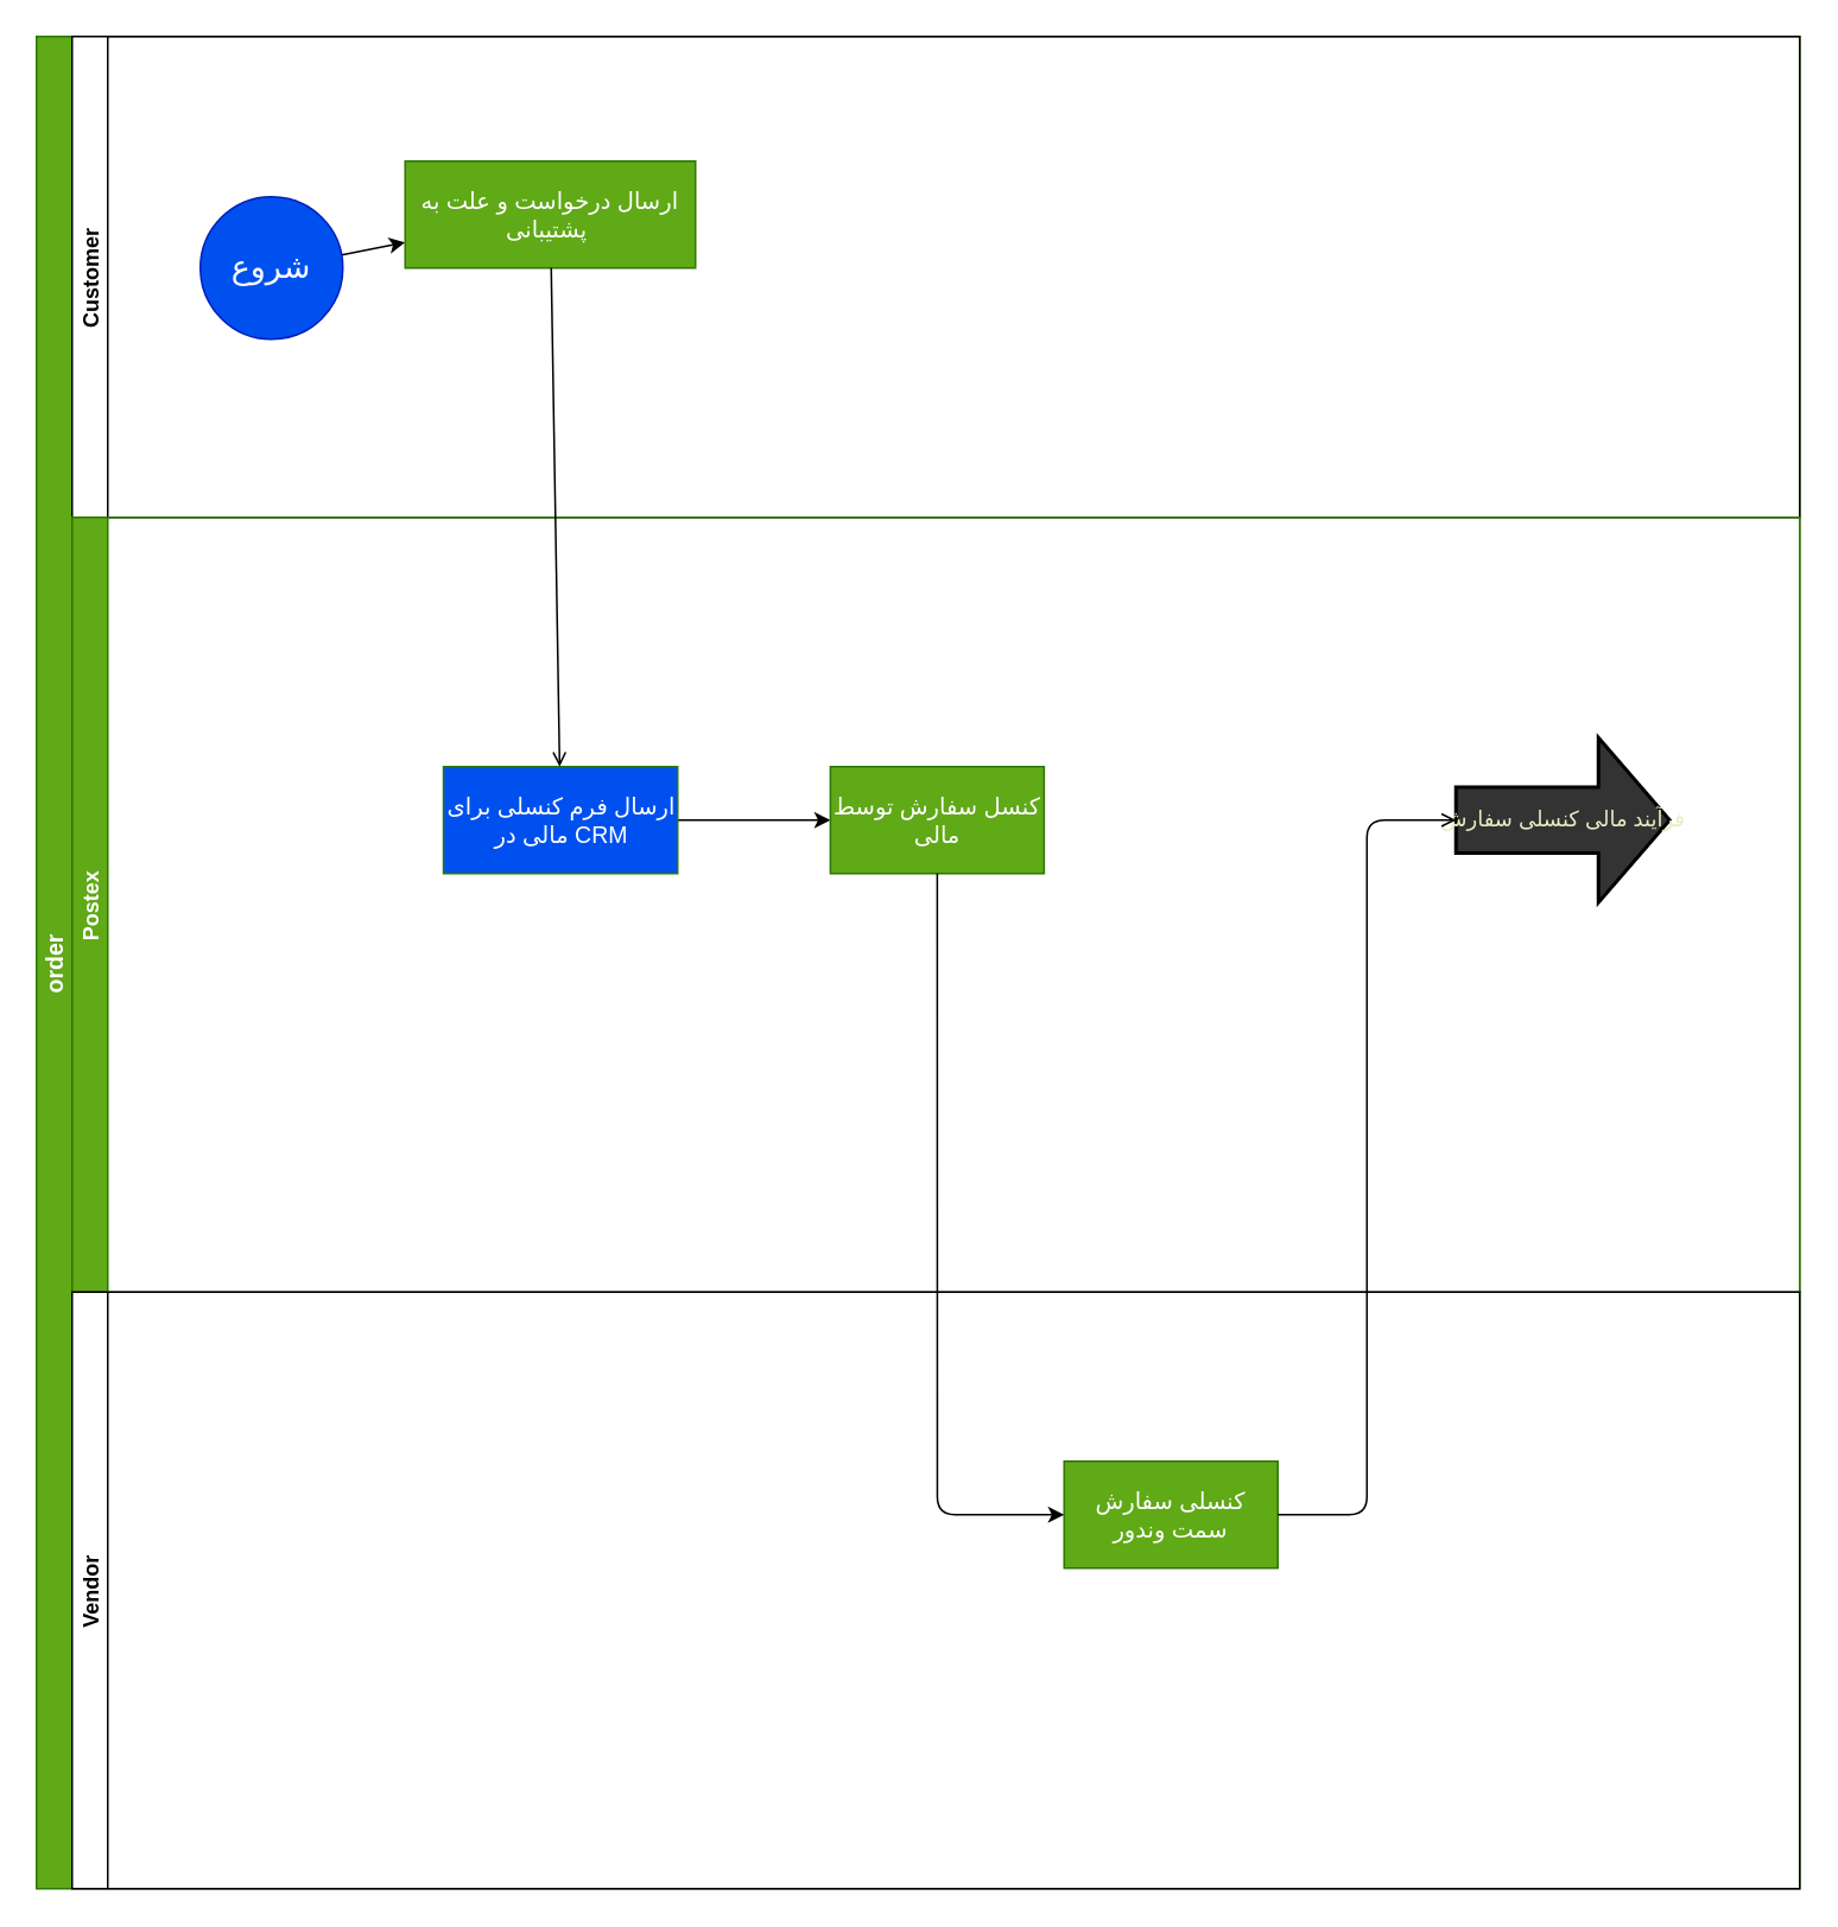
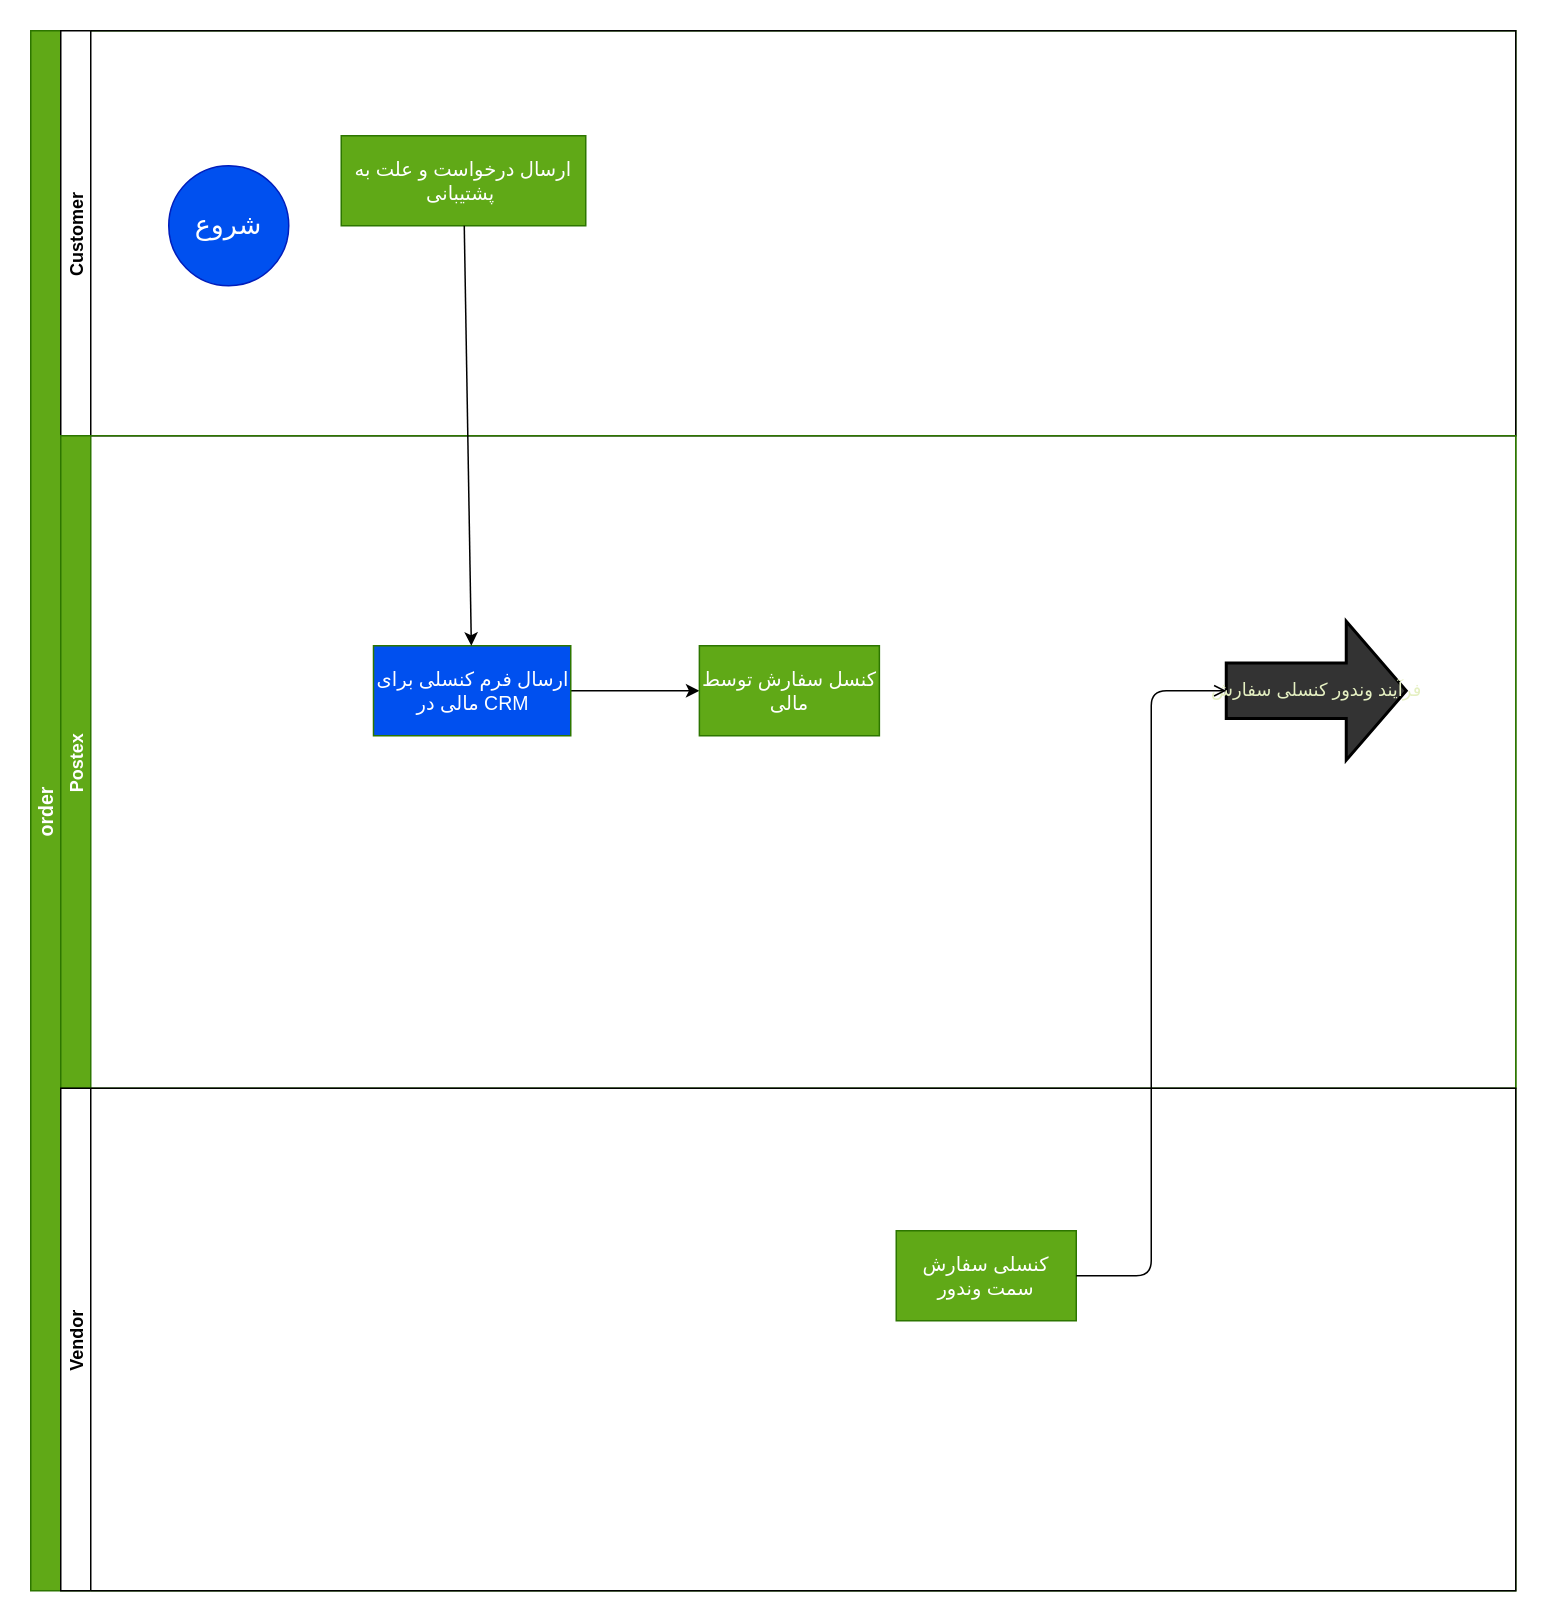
- <mxCell id="4" value="" style="edgeStyle=none;html=1;" parent="3" source="5" target="6" edge="1"><mxGeometry relative="1" as="geometry" /></mxCell>
- <mxCell id="14" value="" style="edgeStyle=none;html=1;endArrow=open;" parent="2" source="6" target="9" edge="1"><mxGeometry relative="1" as="geometry" /></mxCell>
+ <mxCell id="14" value="" style="edgeStyle=none;html=1;" parent="2" source="6" target="9" edge="1"><mxGeometry relative="1" as="geometry" /></mxCell>
- <mxCell id="11" value="فرآیند مالی کنسلی سفارش" style="verticalLabelPosition=middle;verticalAlign=middle;html=1;strokeWidth=2;shape=mxgraph.arrows2.arrow;dy=0.6;dx=40;notch=0;fontSize=12;fontColor=#E5F0C2;horizontal=1;labelPosition=center;align=center;fillColor=#333333;" vertex="1" parent="7"><mxGeometry x="777" y="123.75" width="120" height="92.5" as="geometry" /></mxCell>
+ <mxCell id="11" value="فرآیند وندور کنسلی سفارش" style="verticalLabelPosition=middle;verticalAlign=middle;html=1;strokeWidth=2;shape=mxgraph.arrows2.arrow;dy=0.6;dx=40;notch=0;fontSize=12;fontColor=#E5F0C2;horizontal=1;labelPosition=center;align=center;fillColor=#333333;" vertex="1" parent="7"><mxGeometry x="777" y="123.75" width="120" height="92.5" as="geometry" /></mxCell>
- <mxCell id="15" style="edgeStyle=orthogonalEdgeStyle;html=1;exitX=0.5;exitY=1;exitDx=0;exitDy=0;entryX=0;entryY=0.5;entryDx=0;entryDy=0;" edge="1" parent="2" source="10" target="13"><mxGeometry relative="1" as="geometry" /></mxCell>
